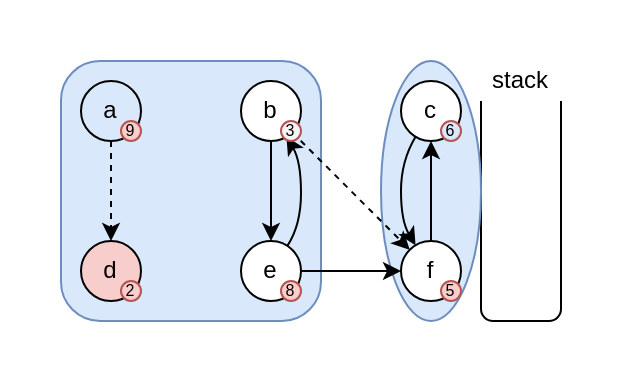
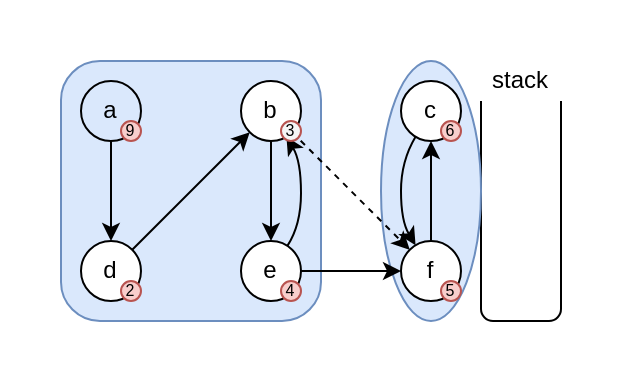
- <mxCell id="26" value="6" style="ellipse;whiteSpace=wrap;html=1;aspect=fixed;fillColor=#dae8fc;strokeColor=#b85450;fontSize=8;" vertex="1" parent="1"><mxGeometry x="220" y="60" width="10" height="10" as="geometry" /></mxCell>
+ <mxCell id="26" value="6" style="ellipse;whiteSpace=wrap;html=1;aspect=fixed;fillColor=#f8cecc;strokeColor=#b85450;fontSize=8;" vertex="1" parent="1"><mxGeometry x="220" y="60" width="10" height="10" as="geometry" /></mxCell>
- <mxCell id="18" value="" style="endArrow=classic;html=1;rounded=0;dashed=1;" edge="1" parent="1" source="7" target="9"><mxGeometry width="50" height="50" relative="1" as="geometry"><mxPoint x="295" y="120" as="sourcePoint" /><mxPoint x="160" y="110" as="targetPoint" /></mxGeometry></mxCell>
+ <mxCell id="18" value="" style="endArrow=classic;html=1;rounded=0;" edge="1" parent="1" source="7" target="9"><mxGeometry width="50" height="50" relative="1" as="geometry"><mxPoint x="295" y="120" as="sourcePoint" /><mxPoint x="160" y="110" as="targetPoint" /></mxGeometry></mxCell>
+ <mxCell id="15" value="" style="endArrow=classic;html=1;rounded=0;" edge="1" parent="1" source="9" target="8"><mxGeometry width="50" height="50" relative="1" as="geometry"><mxPoint x="180" y="200" as="sourcePoint" /><mxPoint x="160" y="110" as="targetPoint" /></mxGeometry></mxCell>
- <mxCell id="9" value="d" style="ellipse;whiteSpace=wrap;html=1;aspect=fixed;fillColor=#f8cecc;" vertex="1" parent="1"><mxGeometry x="40" y="120" width="30" height="30" as="geometry" /></mxCell>
+ <mxCell id="9" value="d" style="ellipse;whiteSpace=wrap;html=1;aspect=fixed;" vertex="1" parent="1"><mxGeometry x="40" y="120" width="30" height="30" as="geometry" /></mxCell>
- <mxCell id="24" value="8" style="ellipse;whiteSpace=wrap;html=1;aspect=fixed;fillColor=#f8cecc;strokeColor=#b85450;fontSize=8;" vertex="1" parent="1"><mxGeometry x="140" y="140" width="10" height="10" as="geometry" /></mxCell>
+ <mxCell id="24" value="4" style="ellipse;whiteSpace=wrap;html=1;aspect=fixed;fillColor=#f8cecc;strokeColor=#b85450;fontSize=8;" vertex="1" parent="1"><mxGeometry x="140" y="140" width="10" height="10" as="geometry" /></mxCell>
